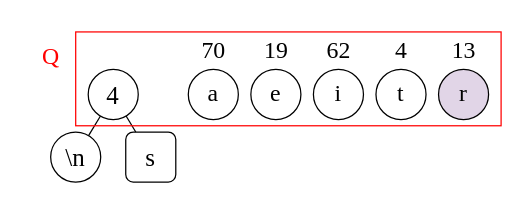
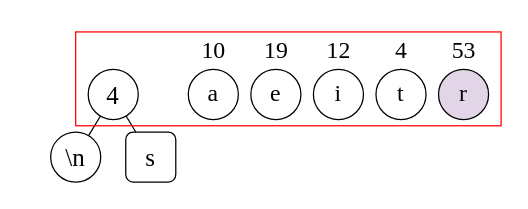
- <mxCell id="12" value="70" style="text;html=1;align=center;verticalAlign=middle;resizable=0;points=[];autosize=1;strokeColor=none;fillColor=none;fontFamily=Times New Roman;fontSize=19;" parent="1" vertex="1"><mxGeometry x="150" y="20" width="40" height="40" as="geometry" /></mxCell>
+ <mxCell id="12" value="10" style="text;html=1;align=center;verticalAlign=middle;resizable=0;points=[];autosize=1;strokeColor=none;fillColor=none;fontFamily=Times New Roman;fontSize=19;" parent="1" vertex="1"><mxGeometry x="150" y="20" width="40" height="40" as="geometry" /></mxCell>
- <mxCell id="14" value="62" style="text;html=1;align=center;verticalAlign=middle;resizable=0;points=[];autosize=1;strokeColor=none;fillColor=none;fontFamily=Times New Roman;fontSize=19;" parent="1" vertex="1"><mxGeometry x="250" y="20" width="40" height="40" as="geometry" /></mxCell>
+ <mxCell id="14" value="12" style="text;html=1;align=center;verticalAlign=middle;resizable=0;points=[];autosize=1;strokeColor=none;fillColor=none;fontFamily=Times New Roman;fontSize=19;" parent="1" vertex="1"><mxGeometry x="250" y="20" width="40" height="40" as="geometry" /></mxCell>
- <mxCell id="16" value="13" style="text;html=1;align=center;verticalAlign=middle;resizable=0;points=[];autosize=1;strokeColor=none;fillColor=none;fontFamily=Times New Roman;fontSize=19;" parent="1" vertex="1"><mxGeometry x="350" y="20" width="40" height="40" as="geometry" /></mxCell>
+ <mxCell id="16" value="53" style="text;html=1;align=center;verticalAlign=middle;resizable=0;points=[];autosize=1;strokeColor=none;fillColor=none;fontFamily=Times New Roman;fontSize=19;" parent="1" vertex="1"><mxGeometry x="350" y="20" width="40" height="40" as="geometry" /></mxCell>
- <mxCell id="18" value="Q" style="text;html=1;align=center;verticalAlign=middle;resizable=0;points=[];autosize=1;strokeColor=none;fillColor=none;fontSize=19;fontFamily=Times New Roman;fontColor=#F00;" vertex="1" parent="1"><mxGeometry x="20" y="25" width="40" height="40" as="geometry" /></mxCell>
